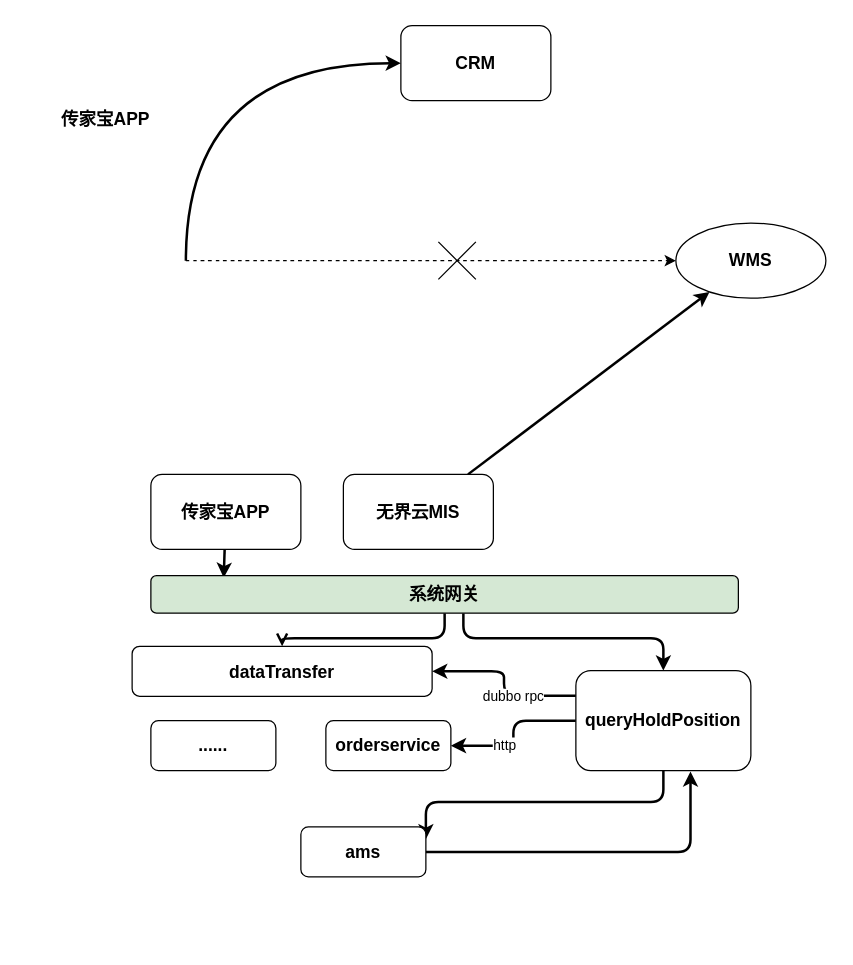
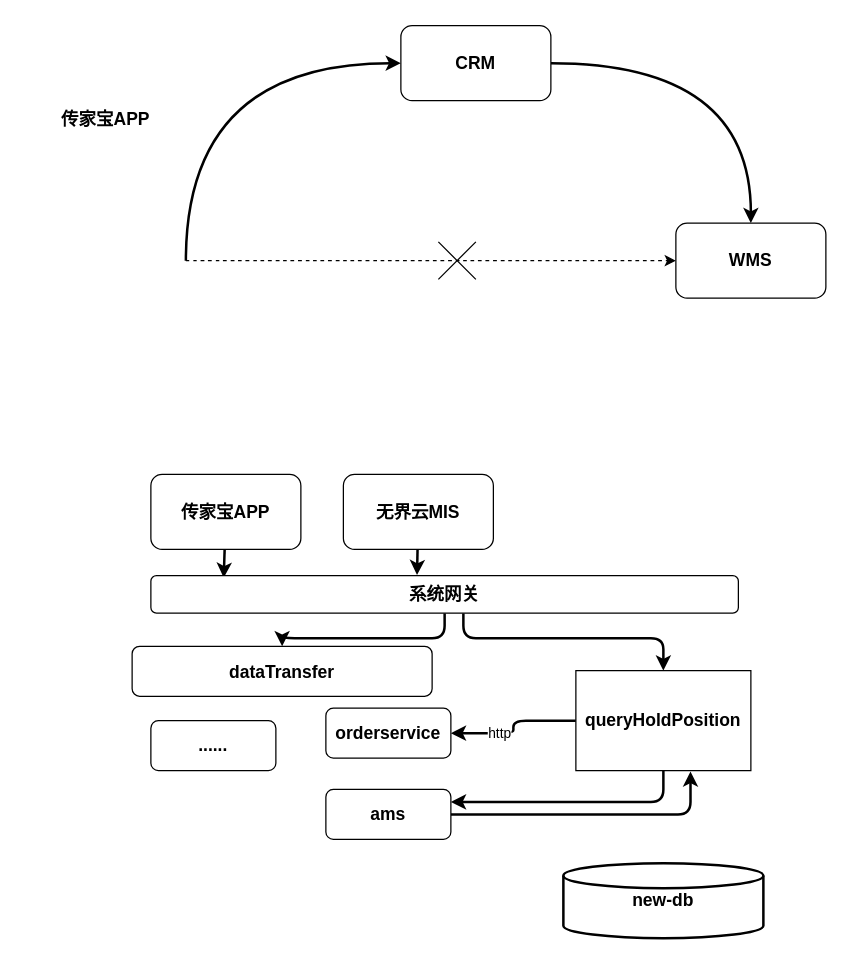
+ <mxCell id="7" style="edgeStyle=orthogonalEdgeStyle;curved=1;orthogonalLoop=1;jettySize=auto;html=1;exitX=1;exitY=0.5;exitDx=0;exitDy=0;entryX=0.5;entryY=0;entryDx=0;entryDy=0;strokeWidth=2;" parent="1" source="8" target="5" edge="1"><mxGeometry relative="1" as="geometry" /></mxCell>
- <mxCell id="5" value="&lt;font style=&quot;font-size: 14px&quot;&gt;&lt;b&gt;WMS&lt;/b&gt;&lt;/font&gt;" style="ellipse;whiteSpace=wrap;html=1;" parent="1" vertex="1"><mxGeometry x="540" y="178" width="120" height="60" as="geometry" /></mxCell>
+ <mxCell id="5" value="&lt;font style=&quot;font-size: 14px&quot;&gt;&lt;b&gt;WMS&lt;/b&gt;&lt;/font&gt;" style="rounded=1;whiteSpace=wrap;html=1;" parent="1" vertex="1"><mxGeometry x="540" y="178" width="120" height="60" as="geometry" /></mxCell>
- <mxCell id="12" style="edgeStyle=none;orthogonalLoop=1;jettySize=auto;html=1;strokeWidth=2;" edge="1" parent="1" source="13" target="5"><mxGeometry relative="1" as="geometry" /></mxCell>
+ <mxCell id="12" style="edgeStyle=none;orthogonalLoop=1;jettySize=auto;html=1;entryX=0.453;entryY=-0.015;entryDx=0;entryDy=0;entryPerimeter=0;strokeWidth=2;" edge="1" parent="1" source="13" target="16"><mxGeometry relative="1" as="geometry" /></mxCell>
- <mxCell id="16" value="&lt;span style=&quot;font-size: 14px&quot;&gt;&lt;b&gt;系统网关&lt;/b&gt;&lt;/span&gt;" style="rounded=1;whiteSpace=wrap;html=1;fillColor=#d5e8d4;" vertex="1" parent="1"><mxGeometry x="120" y="460" width="470" height="30" as="geometry" /></mxCell>
+ <mxCell id="16" value="&lt;span style=&quot;font-size: 14px&quot;&gt;&lt;b&gt;系统网关&lt;/b&gt;&lt;/span&gt;" style="rounded=1;whiteSpace=wrap;html=1;" vertex="1" parent="1"><mxGeometry x="120" y="460" width="470" height="30" as="geometry" /></mxCell>
- <mxCell id="15" style="edgeStyle=orthogonalEdgeStyle;orthogonalLoop=1;jettySize=auto;html=1;strokeWidth=2;endArrow=open;" edge="1" parent="1" source="16" target="17"><mxGeometry relative="1" as="geometry" /></mxCell>
+ <mxCell id="15" style="edgeStyle=orthogonalEdgeStyle;orthogonalLoop=1;jettySize=auto;html=1;strokeWidth=2;" edge="1" parent="1" source="16" target="17"><mxGeometry relative="1" as="geometry" /></mxCell>
- <mxCell id="22" style="edgeStyle=orthogonalEdgeStyle;orthogonalLoop=1;jettySize=auto;html=1;exitX=0;exitY=0.25;exitDx=0;exitDy=0;entryX=1;entryY=0.5;entryDx=0;entryDy=0;strokeWidth=2;" edge="1" parent="1" source="25" target="17"><mxGeometry relative="1" as="geometry" /></mxCell>
- <mxCell id="23" value="dubbo rpc" style="edgeLabel;html=1;align=center;verticalAlign=middle;resizable=0;points=[];" vertex="1" connectable="0" parent="22"><mxGeometry x="-0.246" relative="1" as="geometry"><mxPoint as="offset" /></mxGeometry></mxCell>
- <mxCell id="25" value="&lt;span style=&quot;font-size: 14px&quot;&gt;&lt;b&gt;queryHoldPosition&lt;br&gt;&lt;/b&gt;&lt;/span&gt;" style="rounded=1;whiteSpace=wrap;html=1;" vertex="1" parent="1"><mxGeometry x="460" y="536" width="140" height="80" as="geometry" /></mxCell>
+ <mxCell id="25" value="&lt;span style=&quot;font-size: 14px&quot;&gt;&lt;b&gt;queryHoldPosition&lt;br&gt;&lt;/b&gt;&lt;/span&gt;" style="whiteSpace=wrap;html=1;rounded=0;" vertex="1" parent="1"><mxGeometry x="460" y="536" width="140" height="80" as="geometry" /></mxCell>
- <mxCell id="18" value="&lt;span style=&quot;font-size: 14px&quot;&gt;&lt;b&gt;orderservice&lt;br&gt;&lt;/b&gt;&lt;/span&gt;" style="rounded=1;whiteSpace=wrap;html=1;" vertex="1" parent="1"><mxGeometry x="260" y="576" width="100" height="40" as="geometry" /></mxCell>
+ <mxCell id="18" value="&lt;span style=&quot;font-size: 14px&quot;&gt;&lt;b&gt;orderservice&lt;br&gt;&lt;/b&gt;&lt;/span&gt;" style="rounded=1;whiteSpace=wrap;html=1;" vertex="1" parent="1"><mxGeometry x="260" y="566" width="100" height="40" as="geometry" /></mxCell>
- <mxCell id="28" value="&lt;span style=&quot;font-size: 14px&quot;&gt;&lt;b&gt;ams&lt;br&gt;&lt;/b&gt;&lt;/span&gt;" style="rounded=1;whiteSpace=wrap;html=1;" vertex="1" parent="1"><mxGeometry x="240" y="661" width="100" height="40" as="geometry" /></mxCell>
+ <mxCell id="28" value="&lt;span style=&quot;font-size: 14px&quot;&gt;&lt;b&gt;ams&lt;br&gt;&lt;/b&gt;&lt;/span&gt;" style="rounded=1;whiteSpace=wrap;html=1;" vertex="1" parent="1"><mxGeometry x="260" y="631" width="100" height="40" as="geometry" /></mxCell>
+ <mxCell id="26" value="&lt;b style=&quot;font-size: 14px&quot;&gt;new-db&lt;/b&gt;" style="strokeWidth=2;html=1;shape=mxgraph.flowchart.database;whiteSpace=wrap;" vertex="1" parent="1"><mxGeometry x="450" y="690" width="160" height="60" as="geometry" /></mxCell>
